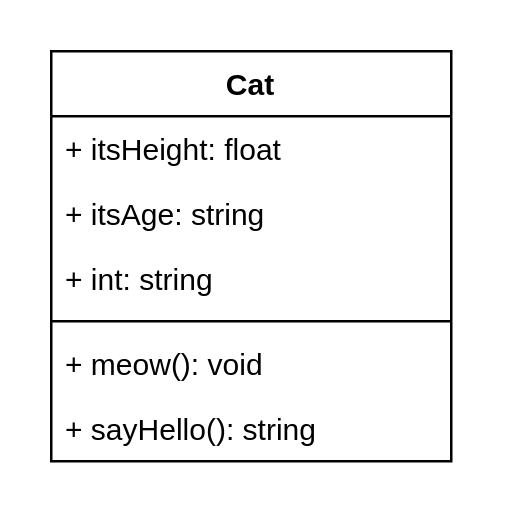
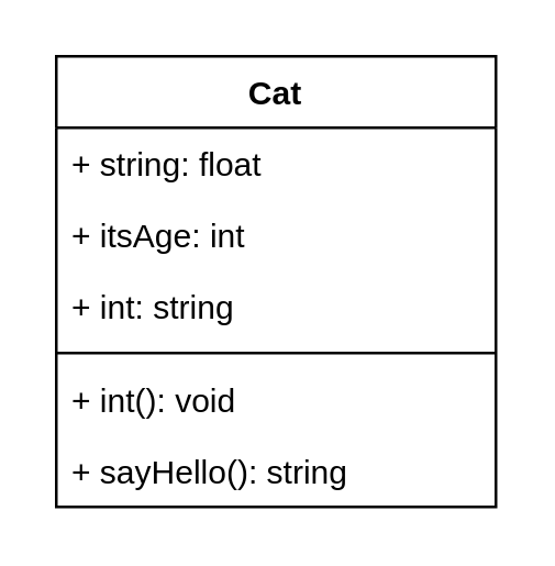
- <mxCell id="3" value="+ itsHeight: float" style="text;strokeColor=none;fillColor=none;align=left;verticalAlign=top;spacingLeft=4;spacingRight=4;overflow=hidden;rotatable=0;points=[[0,0.5],[1,0.5]];portConstraint=eastwest;" vertex="1" parent="2"><mxGeometry y="26" width="160" height="26" as="geometry" /></mxCell>
+ <mxCell id="3" value="+ string: float" style="text;strokeColor=none;fillColor=none;align=left;verticalAlign=top;spacingLeft=4;spacingRight=4;overflow=hidden;rotatable=0;points=[[0,0.5],[1,0.5]];portConstraint=eastwest;" vertex="1" parent="2"><mxGeometry y="26" width="160" height="26" as="geometry" /></mxCell>
- <mxCell id="4" value="+ itsAge: string" style="text;strokeColor=none;fillColor=none;align=left;verticalAlign=top;spacingLeft=4;spacingRight=4;overflow=hidden;rotatable=0;points=[[0,0.5],[1,0.5]];portConstraint=eastwest;" vertex="1" parent="2"><mxGeometry y="52" width="160" height="26" as="geometry" /></mxCell>
+ <mxCell id="4" value="+ itsAge: int" style="text;strokeColor=none;fillColor=none;align=left;verticalAlign=top;spacingLeft=4;spacingRight=4;overflow=hidden;rotatable=0;points=[[0,0.5],[1,0.5]];portConstraint=eastwest;" vertex="1" parent="2"><mxGeometry y="52" width="160" height="26" as="geometry" /></mxCell>
- <mxCell id="7" value="+ meow(): void" style="text;strokeColor=none;fillColor=none;align=left;verticalAlign=top;spacingLeft=4;spacingRight=4;overflow=hidden;rotatable=0;points=[[0,0.5],[1,0.5]];portConstraint=eastwest;" vertex="1" parent="2"><mxGeometry y="112" width="160" height="26" as="geometry" /></mxCell>
+ <mxCell id="7" value="+ int(): void" style="text;strokeColor=none;fillColor=none;align=left;verticalAlign=top;spacingLeft=4;spacingRight=4;overflow=hidden;rotatable=0;points=[[0,0.5],[1,0.5]];portConstraint=eastwest;" vertex="1" parent="2"><mxGeometry y="112" width="160" height="26" as="geometry" /></mxCell>
